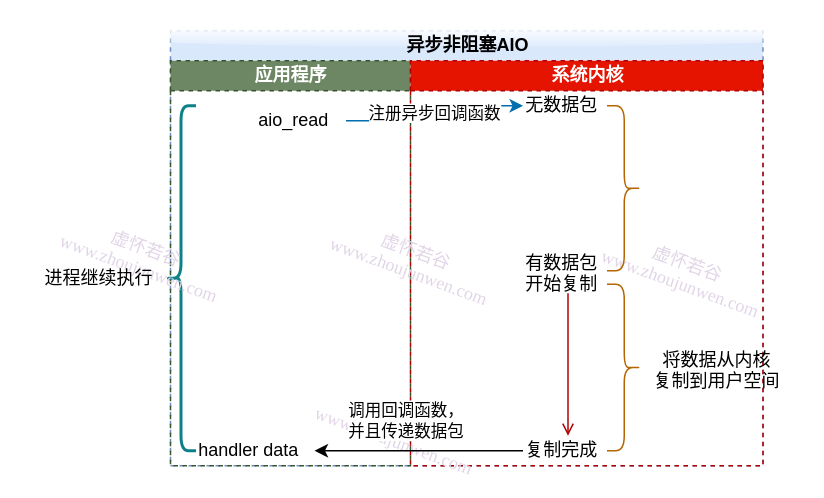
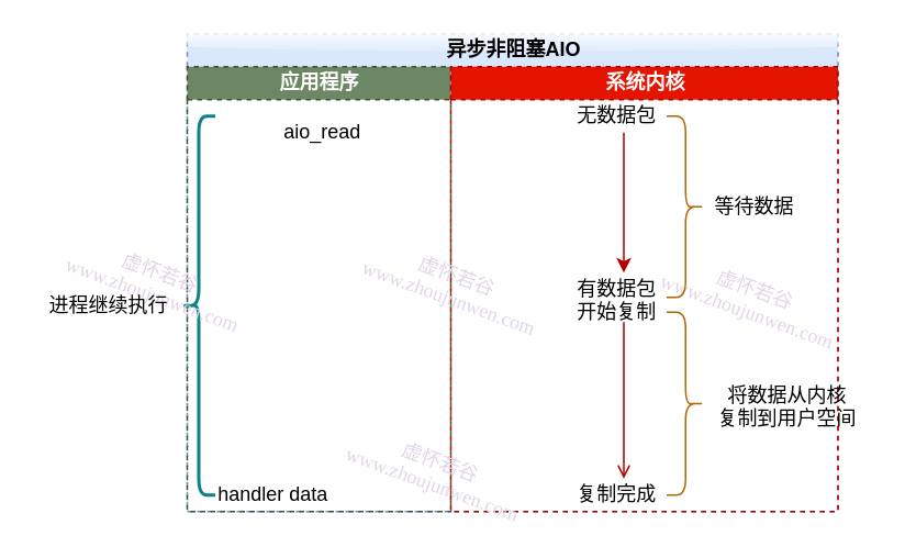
- <mxCell id="16" value="注册异步回调函数" style="edgeStyle=orthogonalEdgeStyle;rounded=0;orthogonalLoop=1;jettySize=auto;html=1;fillColor=#1ba1e2;strokeColor=#006EAF;" edge="1" parent="1" source="17" target="19"><mxGeometry relative="1" as="geometry" /></mxCell>
+ <mxCell id="18" style="edgeStyle=orthogonalEdgeStyle;rounded=0;orthogonalLoop=1;jettySize=auto;html=1;fillColor=#e51400;strokeColor=#B20000;" edge="1" parent="1" source="19" target="11"><mxGeometry relative="1" as="geometry" /></mxCell>
+ <mxCell id="21" value="等待数据" style="text;html=1;resizable=0;points=[];autosize=1;align=center;verticalAlign=top;spacingTop=-4;fontFamily=Comic Sans MS;" vertex="1" parent="1"><mxGeometry x="427" y="115" width="60" height="20" as="geometry" /></mxCell>
- <mxCell id="13" value="调用回调函数，&lt;br&gt;并且传递数据包" style="edgeStyle=orthogonalEdgeStyle;rounded=0;orthogonalLoop=1;jettySize=auto;html=1;entryX=0.988;entryY=0.5;entryDx=0;entryDy=0;entryPerimeter=0;" edge="1" parent="2" source="10" target="4"><mxGeometry x="0.122" y="-20" relative="1" as="geometry"><mxPoint as="offset" /></mxGeometry></mxCell>
